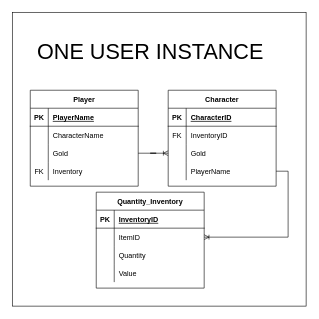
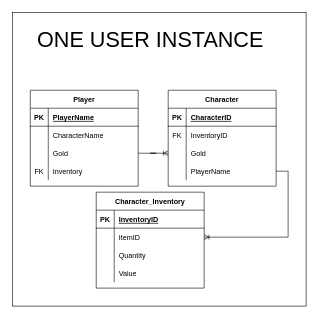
- <mxCell id="44" value="&lt;font style=&quot;font-size: 36px&quot;&gt;ONE USER INSTANCE&lt;/font&gt;" style="text;html=1;align=center;verticalAlign=middle;resizable=0;points=[];autosize=1;strokeColor=none;fillColor=none;" vertex="1" parent="1"><mxGeometry x="55" y="70" width="390" height="30" as="geometry" /></mxCell>
+ <mxCell id="44" value="&lt;font style=&quot;font-size: 36px&quot;&gt;ONE USER INSTANCE&lt;/font&gt;" style="text;html=1;align=center;verticalAlign=middle;resizable=0;points=[];autosize=1;strokeColor=none;fillColor=none;" vertex="1" parent="1"><mxGeometry x="55" y="50" width="390" height="30" as="geometry" /></mxCell>
- <mxCell id="16" value="Quantity_Inventory" style="shape=table;startSize=30;container=1;collapsible=1;childLayout=tableLayout;fixedRows=1;rowLines=0;fontStyle=1;align=center;resizeLast=1;" parent="1" vertex="1"><mxGeometry x="160" y="320" width="180" height="160" as="geometry" /></mxCell>
+ <mxCell id="16" value="Character_Inventory" style="shape=table;startSize=30;container=1;collapsible=1;childLayout=tableLayout;fixedRows=1;rowLines=0;fontStyle=1;align=center;resizeLast=1;" parent="1" vertex="1"><mxGeometry x="160" y="320" width="180" height="160" as="geometry" /></mxCell>
